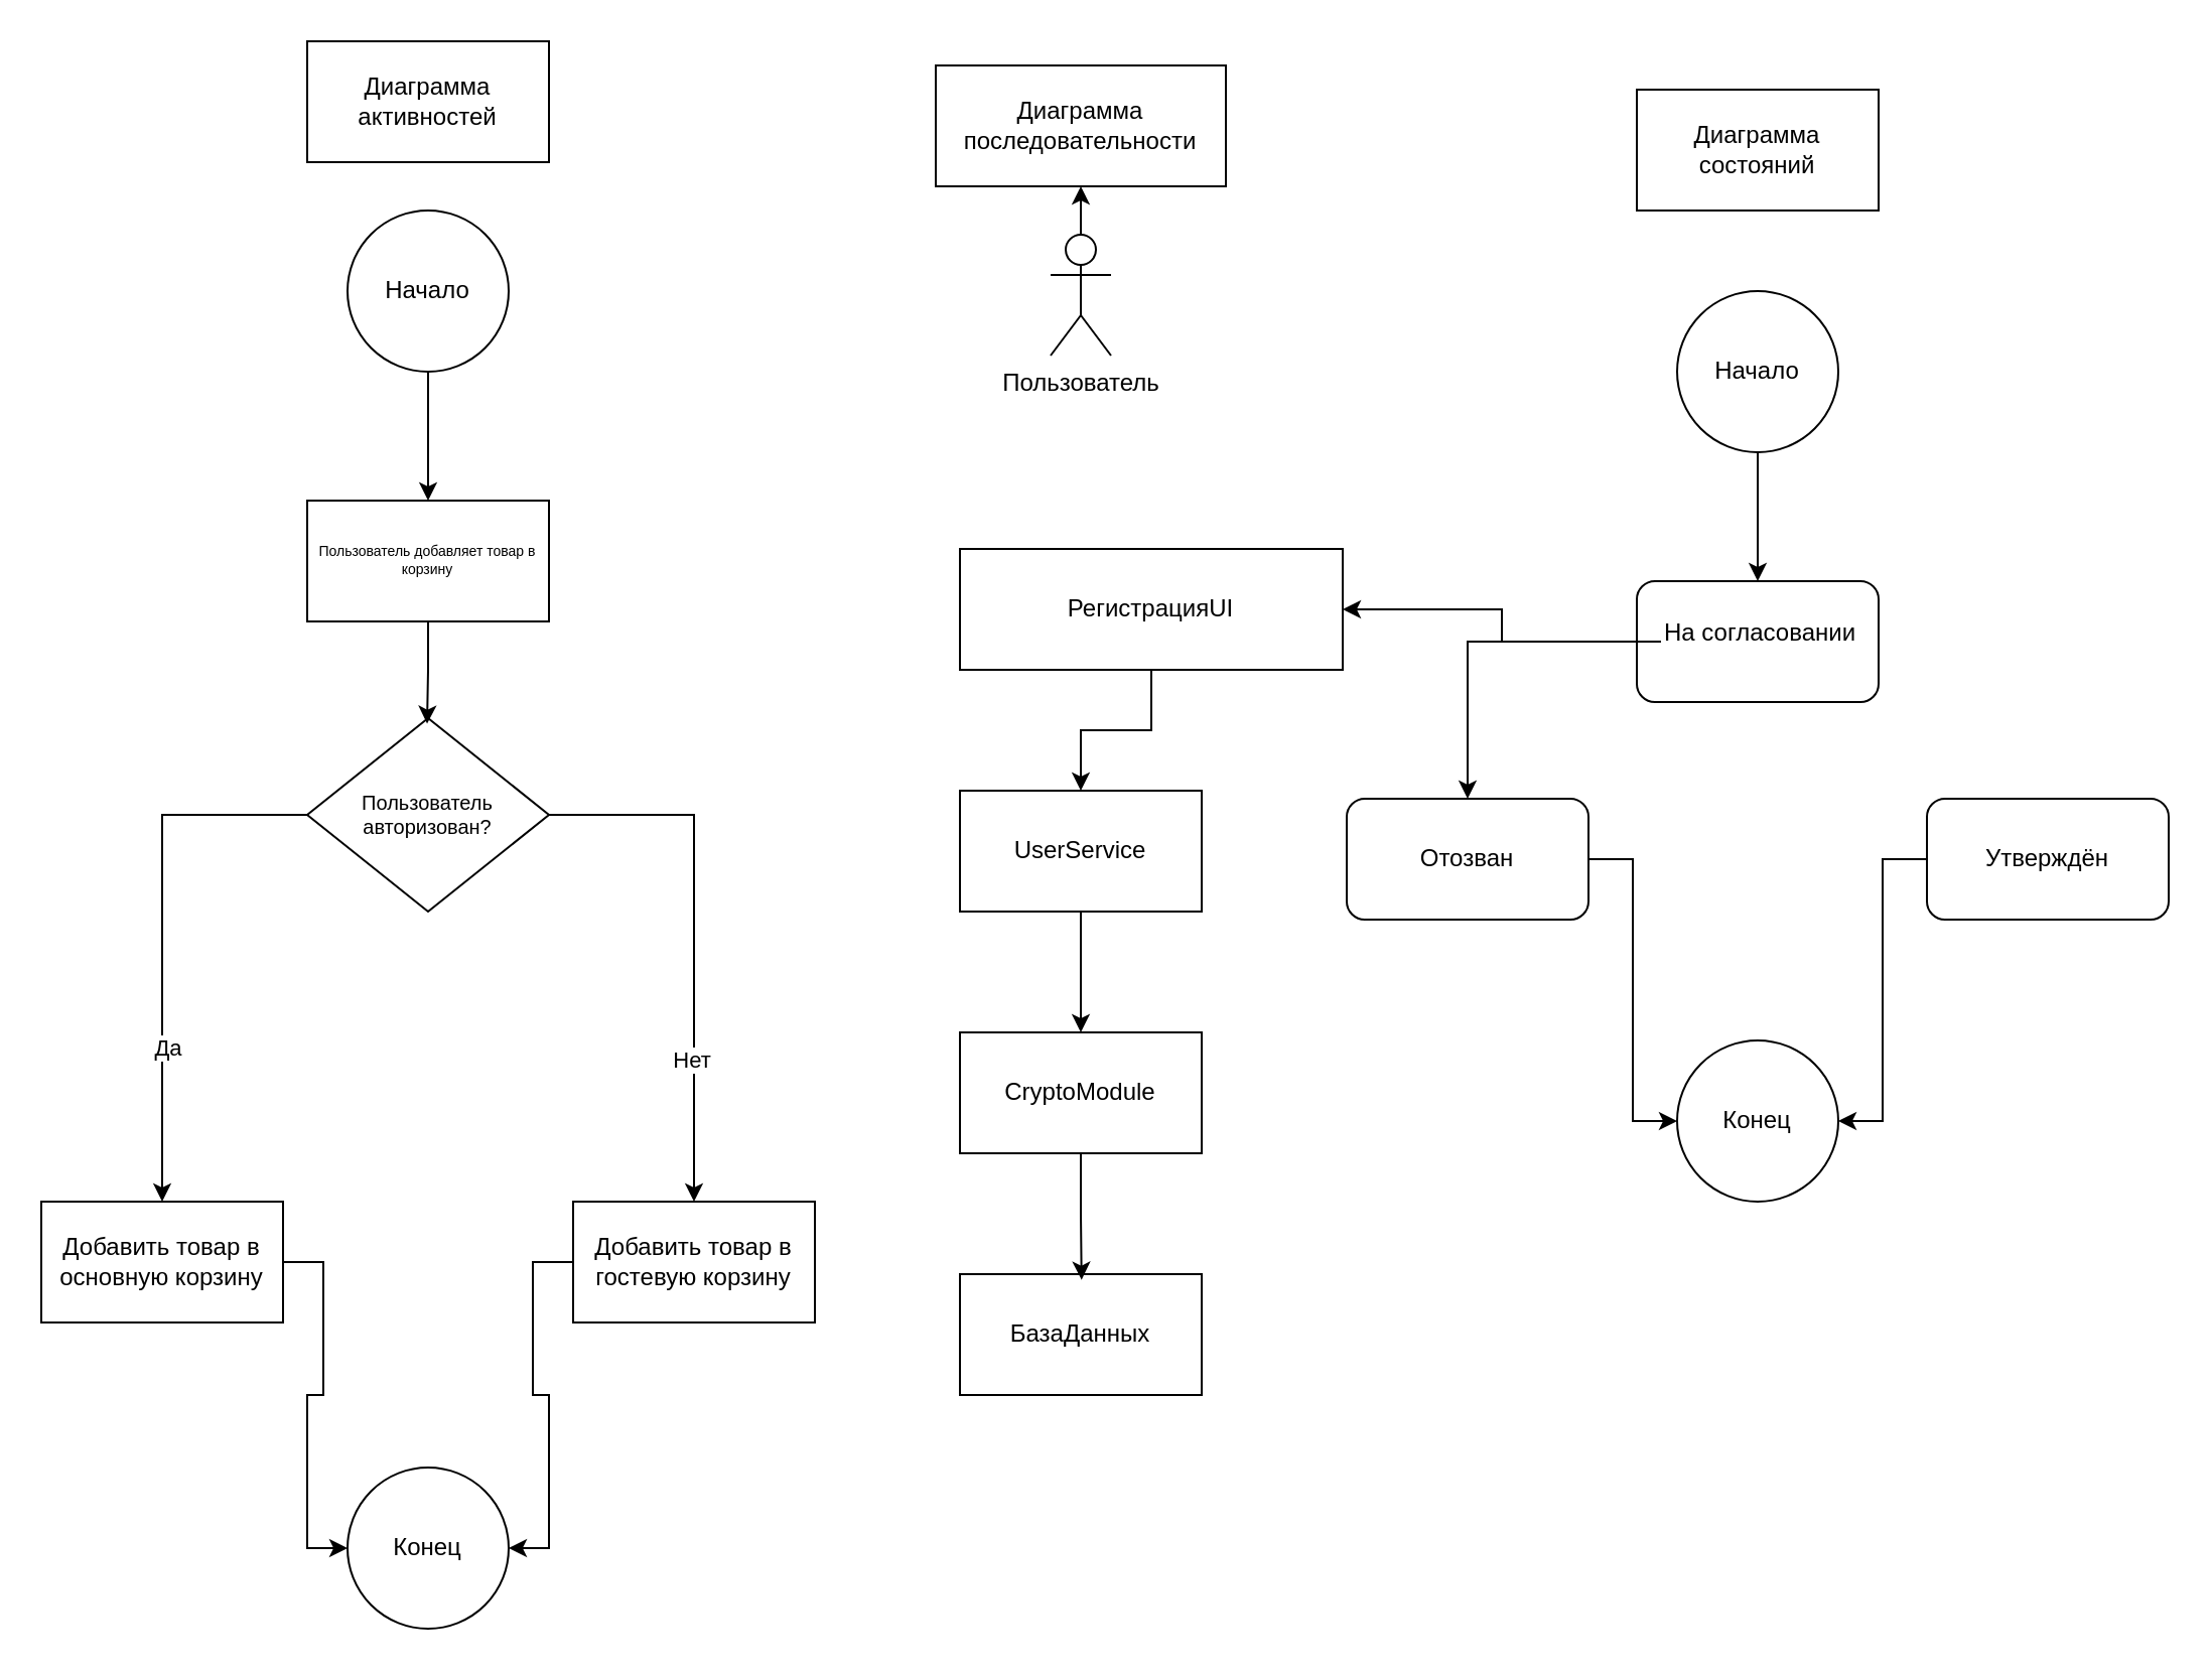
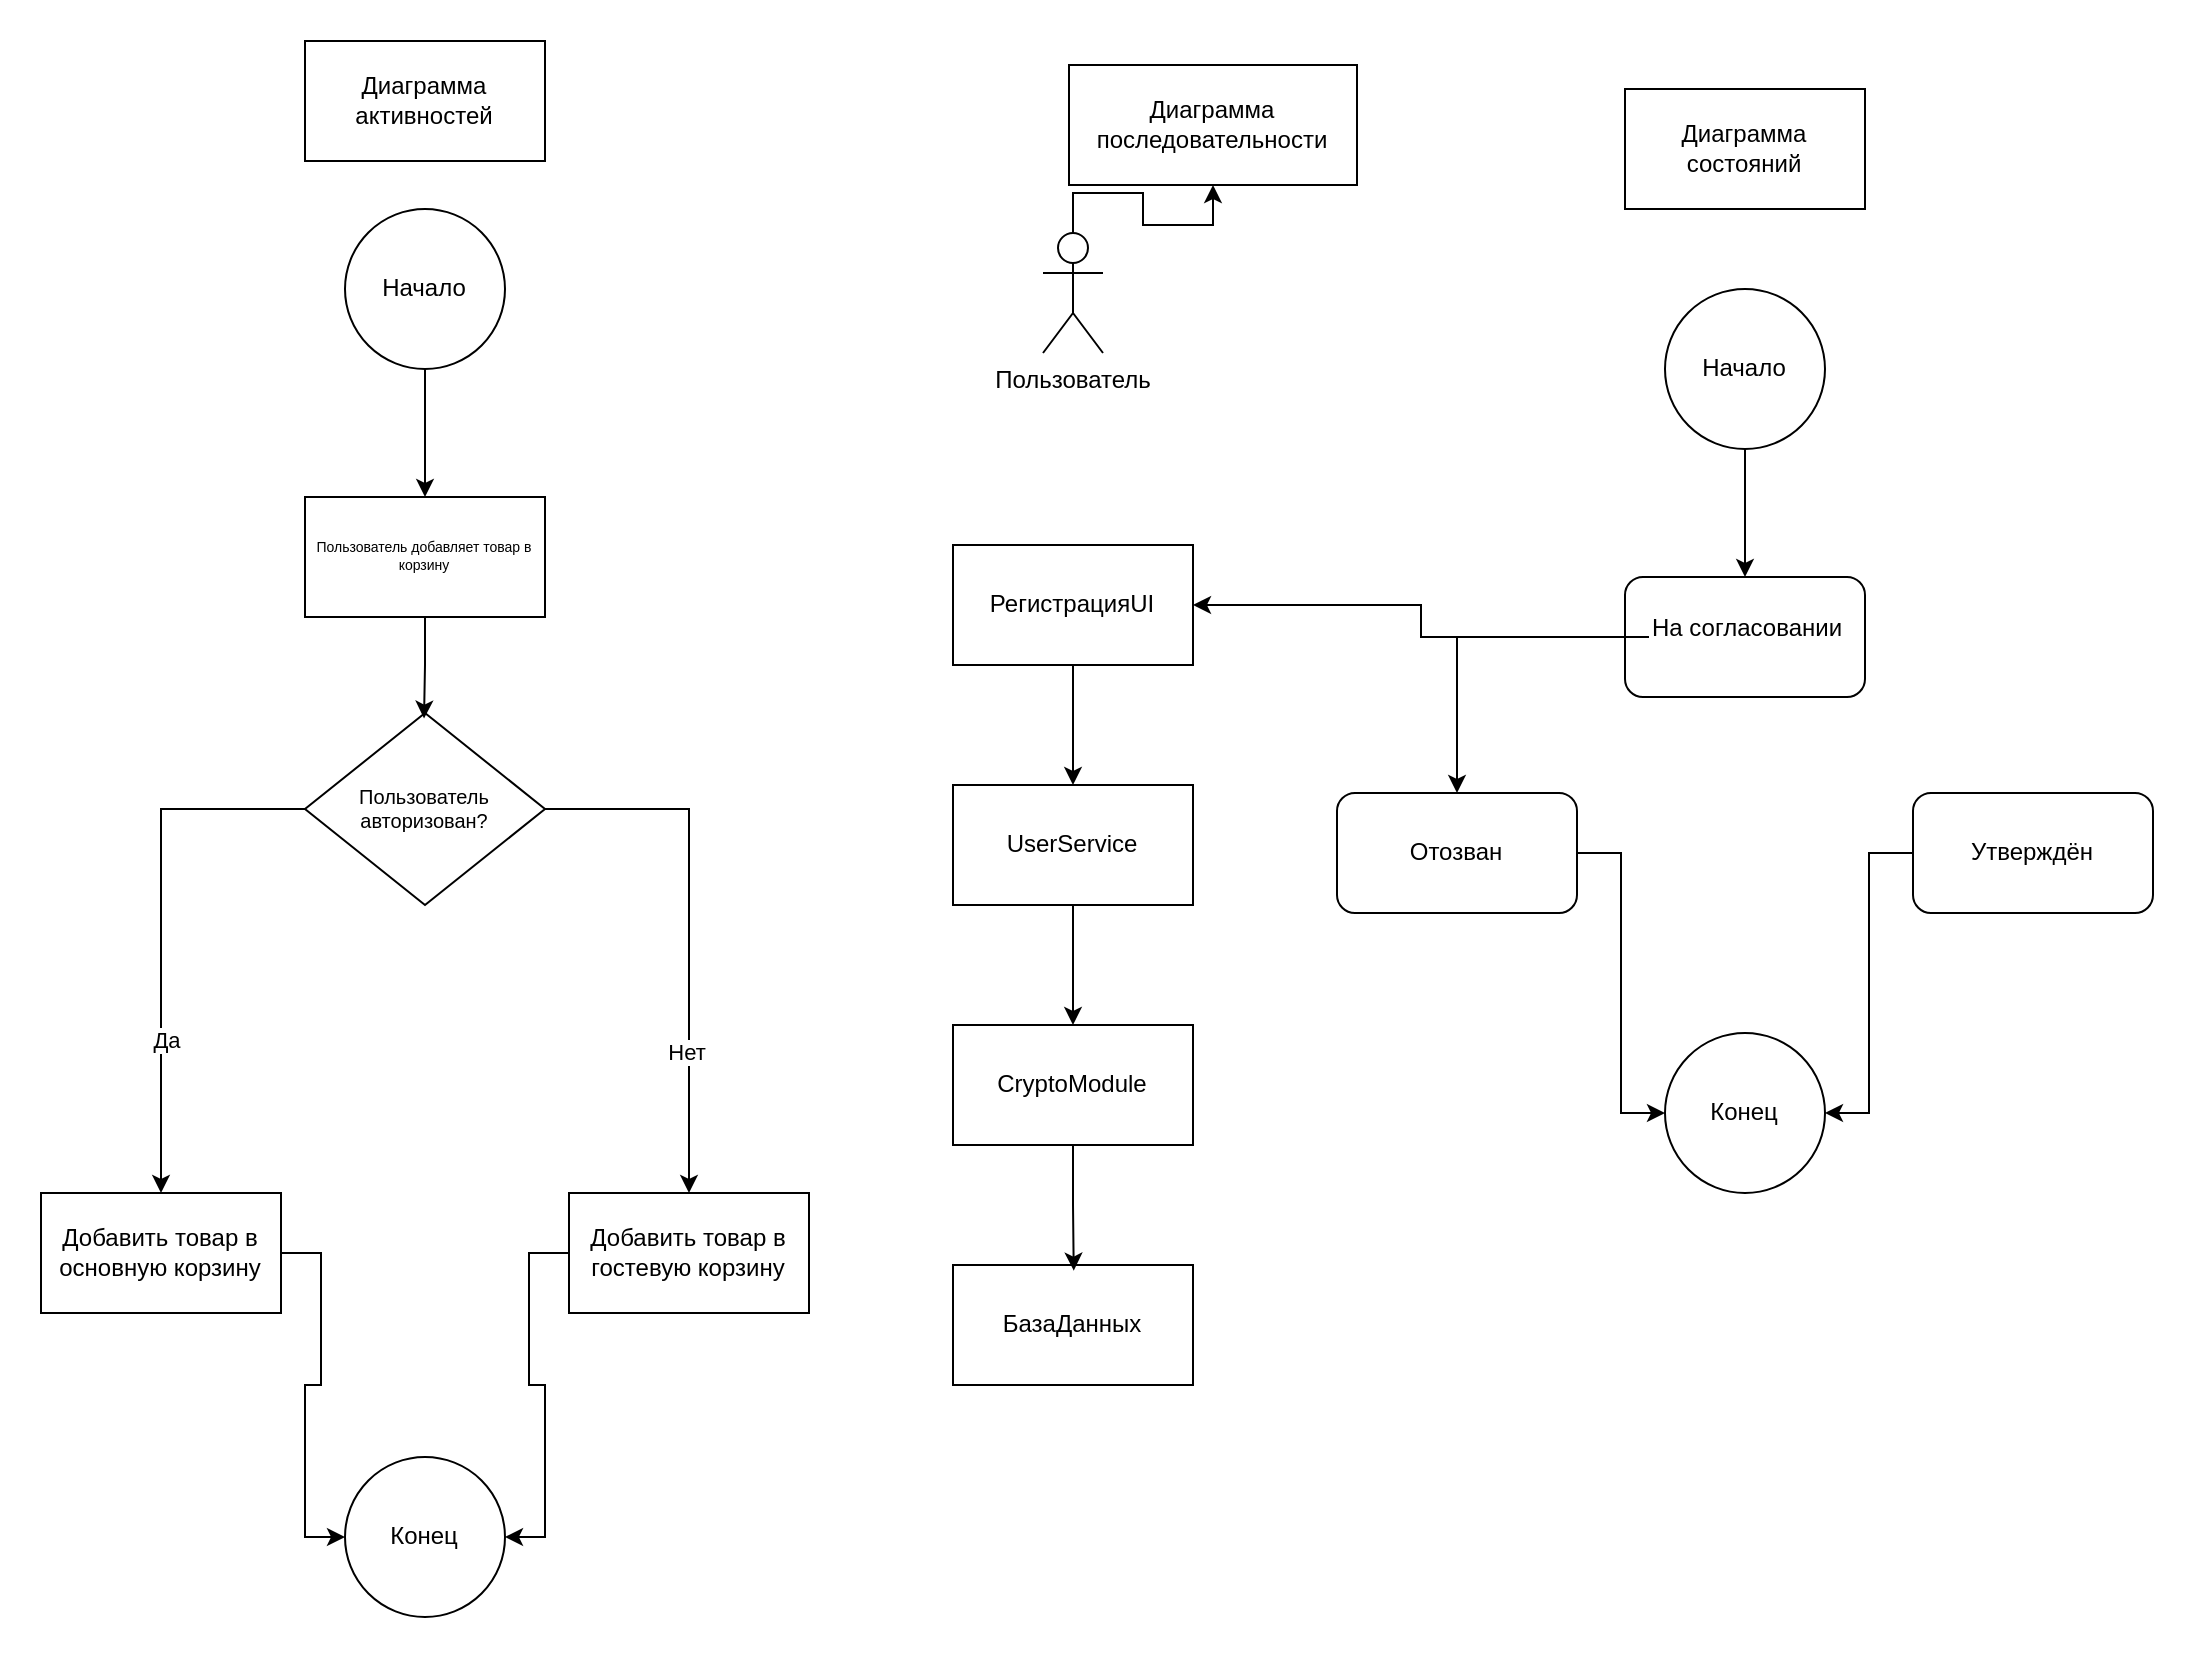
- <mxCell id="38" value="Диаграмма последовательности" style="rounded=0;whiteSpace=wrap;html=1;" vertex="1" parent="1"><mxGeometry x="464" y="32" width="144" height="60" as="geometry" /></mxCell>
+ <mxCell id="38" value="Диаграмма последовательности" style="rounded=0;whiteSpace=wrap;html=1;" vertex="1" parent="1"><mxGeometry x="534" y="32" width="144" height="60" as="geometry" /></mxCell>
- <mxCell id="21" value="РегистрацияUI" style="rounded=0;whiteSpace=wrap;html=1;" vertex="1" parent="1"><mxGeometry x="476" y="272" width="190" height="60" as="geometry" /></mxCell>
+ <mxCell id="21" value="РегистрацияUI" style="rounded=0;whiteSpace=wrap;html=1;" vertex="1" parent="1"><mxGeometry x="476" y="272" width="120" height="60" as="geometry" /></mxCell>
